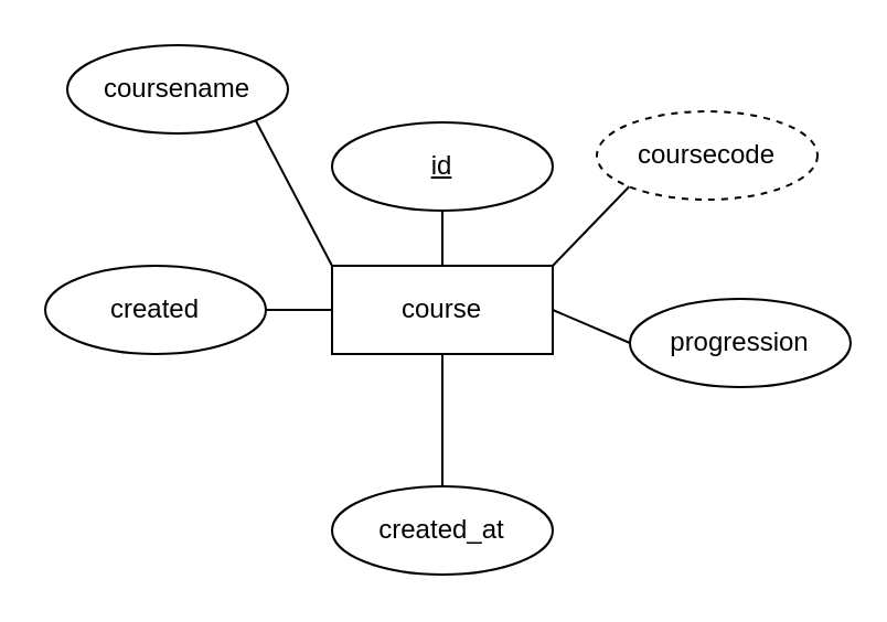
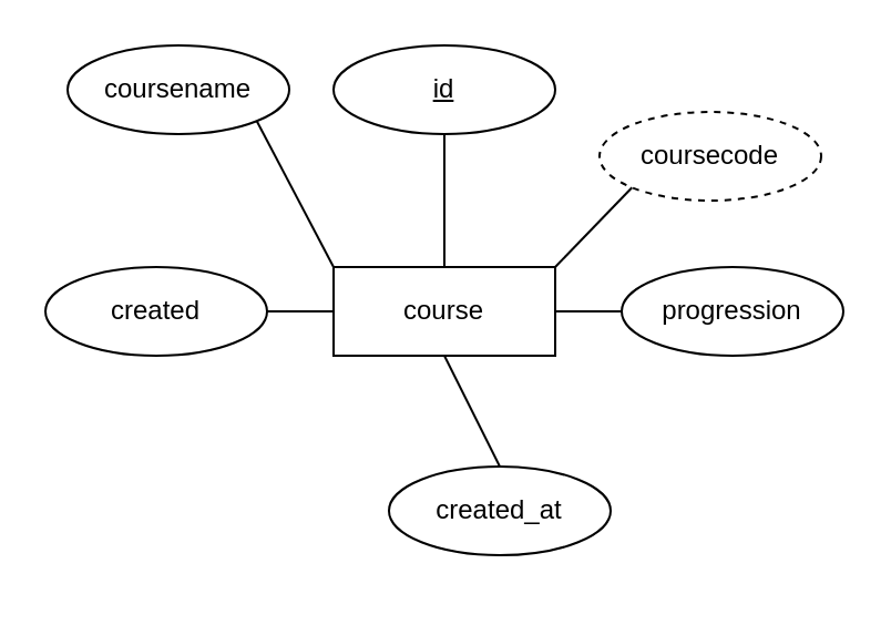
- <mxCell id="2" value="&lt;u&gt;id&lt;/u&gt;" style="ellipse;whiteSpace=wrap;html=1;align=center;" vertex="1" parent="1"><mxGeometry x="150" y="55" width="100" height="40" as="geometry" /></mxCell>
+ <mxCell id="2" value="&lt;u&gt;id&lt;/u&gt;" style="ellipse;whiteSpace=wrap;html=1;align=center;" vertex="1" parent="1"><mxGeometry x="150" y="20" width="100" height="40" as="geometry" /></mxCell>
- <mxCell id="6" value="progression" style="ellipse;whiteSpace=wrap;html=1;align=center;" vertex="1" parent="1"><mxGeometry x="285" y="135" width="100" height="40" as="geometry" /></mxCell>
+ <mxCell id="6" value="progression" style="ellipse;whiteSpace=wrap;html=1;align=center;" vertex="1" parent="1"><mxGeometry x="280" y="120" width="100" height="40" as="geometry" /></mxCell>
- <mxCell id="7" value="created_at" style="ellipse;whiteSpace=wrap;html=1;align=center;" vertex="1" parent="1"><mxGeometry x="150" y="220" width="100" height="40" as="geometry" /></mxCell>
+ <mxCell id="7" value="created_at" style="ellipse;whiteSpace=wrap;html=1;align=center;" vertex="1" parent="1"><mxGeometry x="175" y="210" width="100" height="40" as="geometry" /></mxCell>
